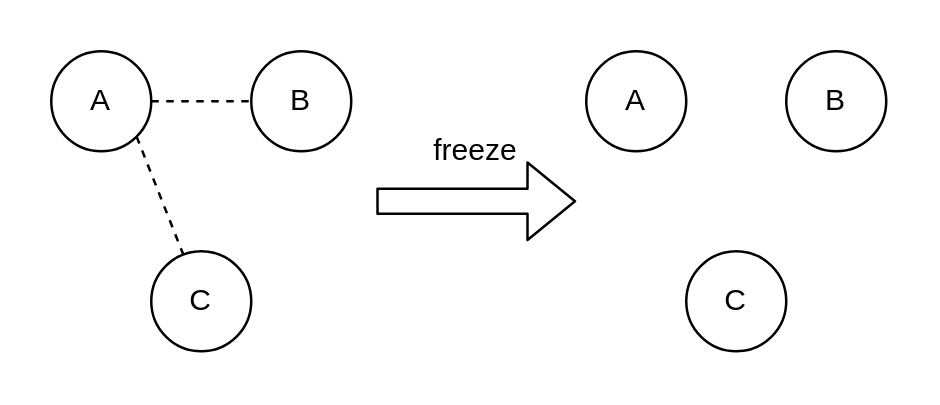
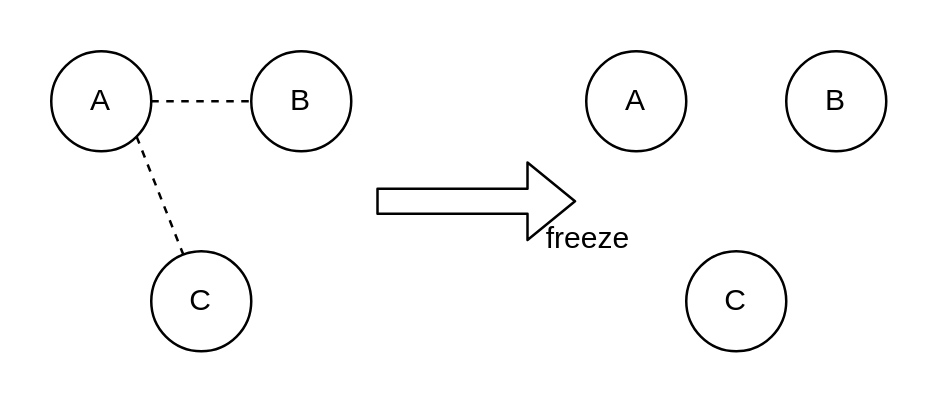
- <mxCell id="11" value="freeze" style="text;html=1;strokeColor=none;fillColor=none;align=center;verticalAlign=middle;whiteSpace=wrap;rounded=0;" vertex="1" parent="1"><mxGeometry x="170" y="50" width="40" height="20" as="geometry" /></mxCell>
+ <mxCell id="11" value="freeze" style="text;html=1;strokeColor=none;fillColor=none;align=center;verticalAlign=middle;whiteSpace=wrap;rounded=0;" vertex="1" parent="1"><mxGeometry x="215" y="85" width="40" height="20" as="geometry" /></mxCell>
